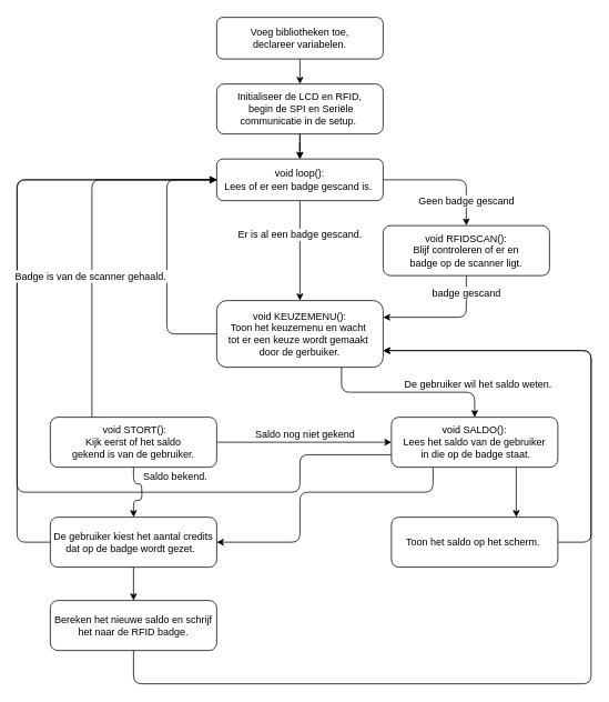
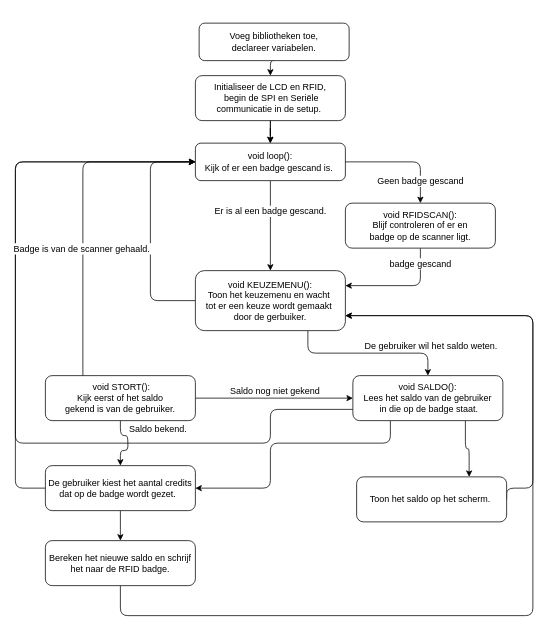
- <mxCell id="9" value="Voeg bibliotheken toe,&lt;br&gt;declareer variabelen." style="rounded=1;whiteSpace=wrap;html=1;" vertex="1" parent="1"><mxGeometry x="260" y="20" width="200" height="50" as="geometry" /></mxCell>
+ <mxCell id="9" value="Voeg bibliotheken toe,&lt;br&gt;declareer variabelen." style="rounded=1;whiteSpace=wrap;html=1;" vertex="1" parent="1"><mxGeometry x="265" y="30" width="200" height="50" as="geometry" /></mxCell>
- <mxCell id="15" value="void loop():&lt;br&gt;Lees of er een badge gescand is.&amp;nbsp;" style="rounded=1;whiteSpace=wrap;html=1;" vertex="1" parent="1"><mxGeometry x="260" y="190" width="200" height="50" as="geometry" /></mxCell>
+ <mxCell id="15" value="void loop():&lt;br&gt;Kijk of er een badge gescand is.&amp;nbsp;" style="rounded=1;whiteSpace=wrap;html=1;" vertex="1" parent="1"><mxGeometry x="260" y="190" width="200" height="50" as="geometry" /></mxCell>
- <mxCell id="34" value="Toon het saldo op het scherm.&amp;nbsp;" style="rounded=1;whiteSpace=wrap;html=1;" vertex="1" parent="1"><mxGeometry x="470" y="620" width="200" height="60" as="geometry" /></mxCell>
+ <mxCell id="34" value="Toon het saldo op het scherm.&amp;nbsp;" style="rounded=1;whiteSpace=wrap;html=1;" vertex="1" parent="1"><mxGeometry x="475" y="635" width="200" height="60" as="geometry" /></mxCell>
